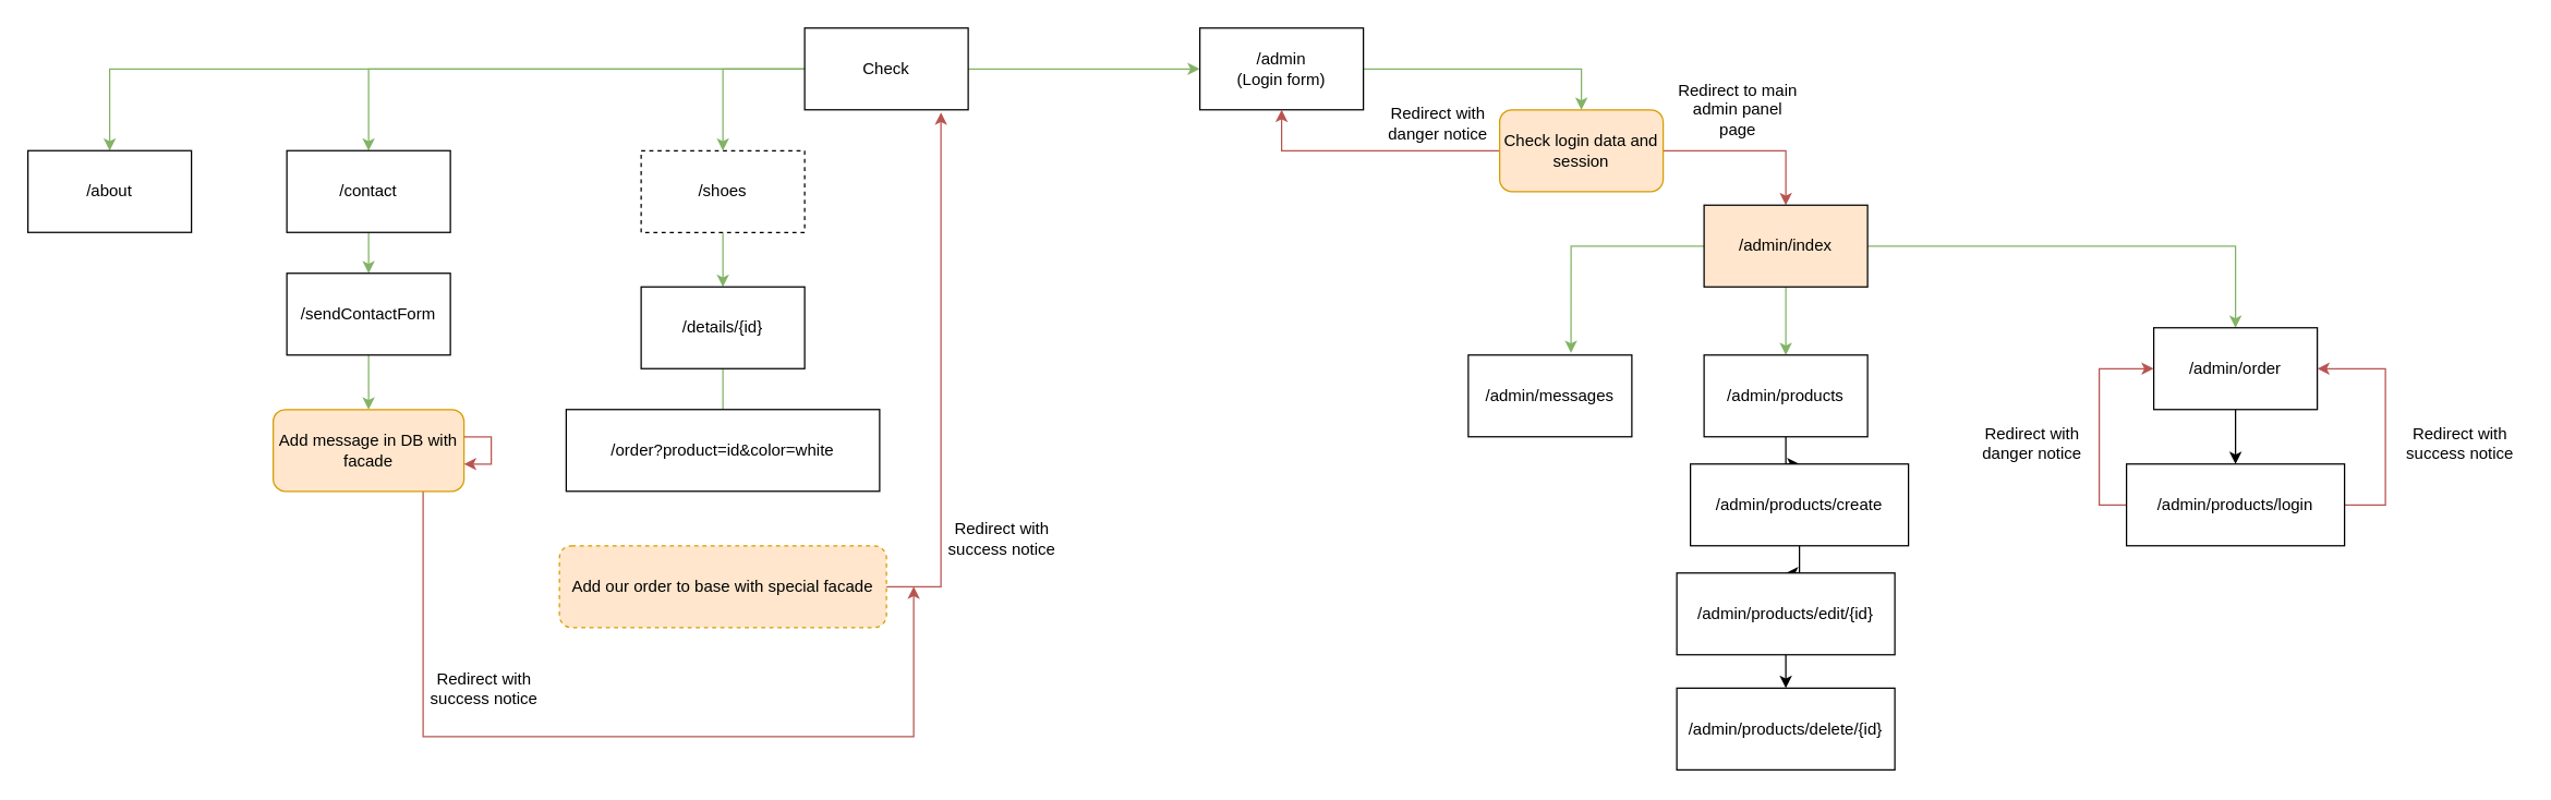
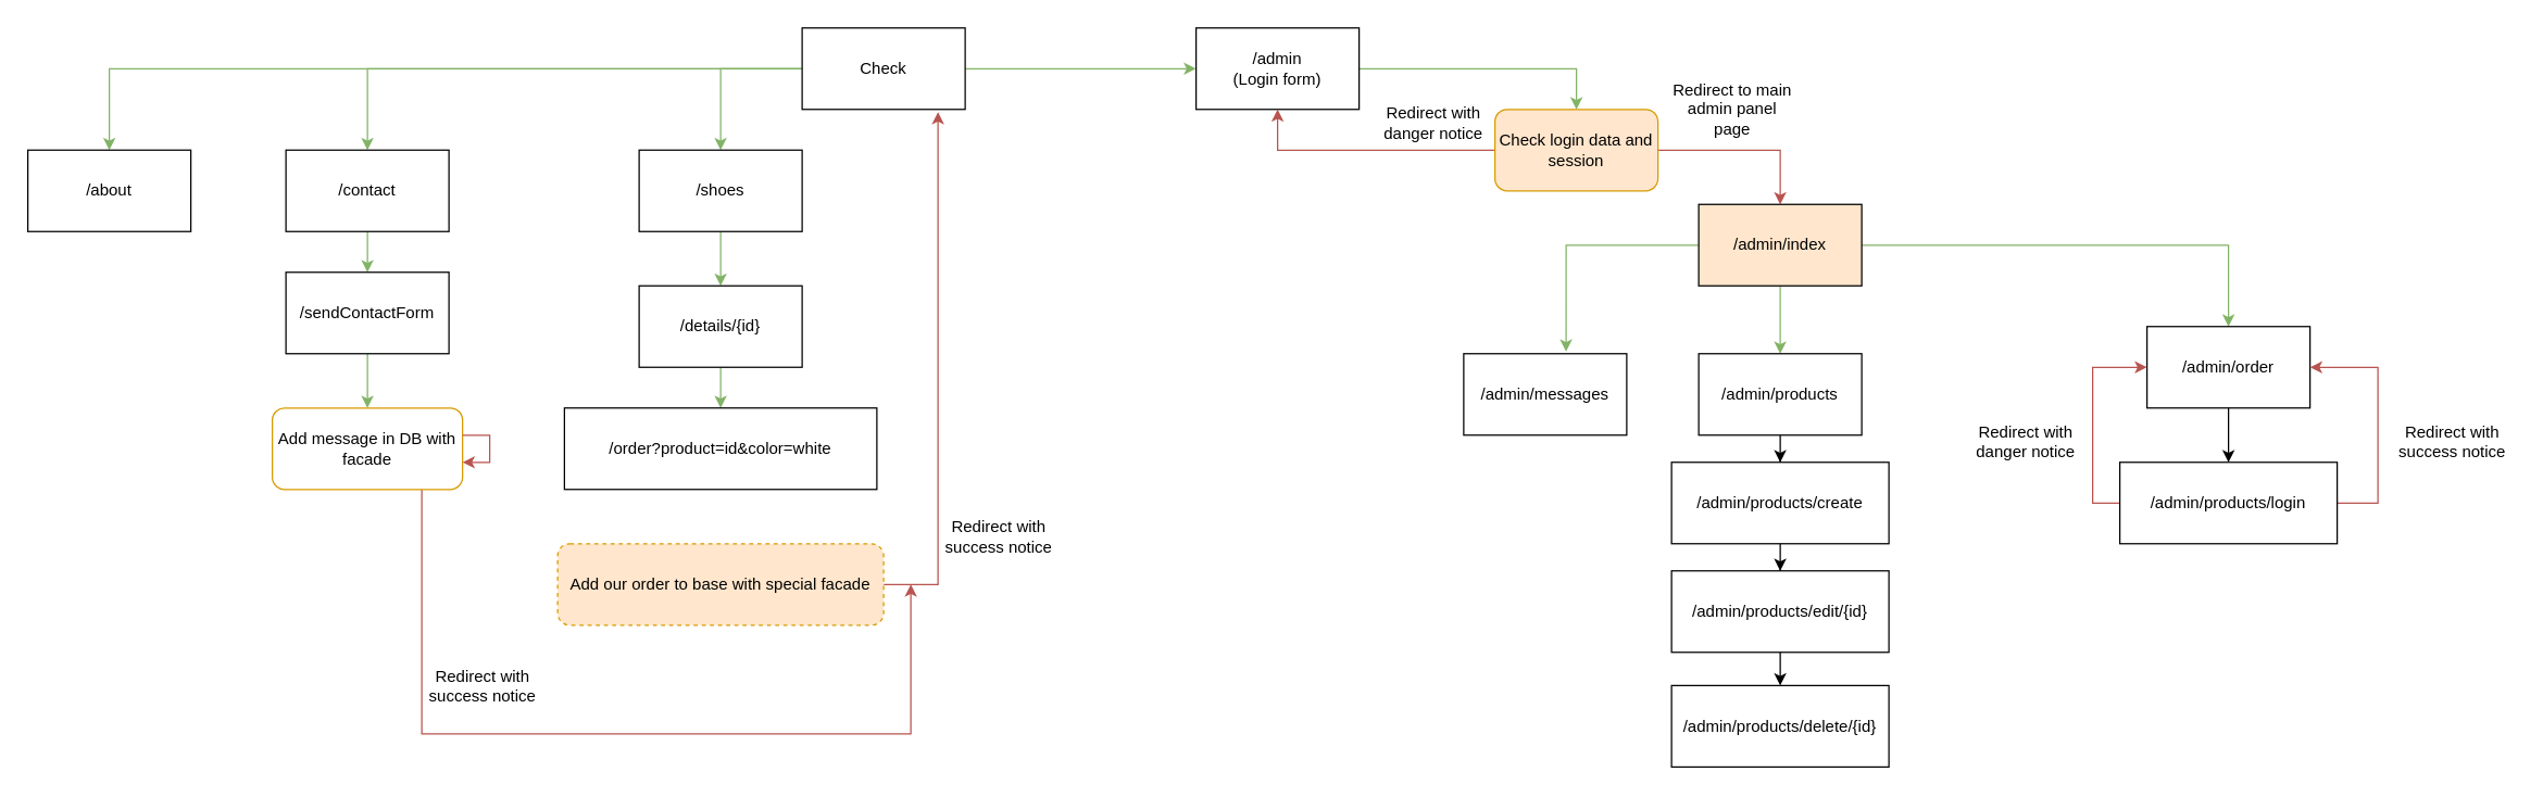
- <mxCell id="10" value="/shoes" style="rounded=0;whiteSpace=wrap;html=1;dashed=1;" vertex="1" parent="1"><mxGeometry x="470" y="110" width="120" height="60" as="geometry" /></mxCell>
+ <mxCell id="10" value="/shoes" style="rounded=0;whiteSpace=wrap;html=1;" vertex="1" parent="1"><mxGeometry x="470" y="110" width="120" height="60" as="geometry" /></mxCell>
- <mxCell id="14" style="edgeStyle=orthogonalEdgeStyle;rounded=0;orthogonalLoop=1;jettySize=auto;html=1;fillColor=#d5e8d4;strokeColor=#82b366;endArrow=none;" edge="1" parent="1" source="15" target="16"><mxGeometry relative="1" as="geometry" /></mxCell>
+ <mxCell id="14" style="edgeStyle=orthogonalEdgeStyle;rounded=0;orthogonalLoop=1;jettySize=auto;html=1;fillColor=#d5e8d4;strokeColor=#82b366;" edge="1" parent="1" source="15" target="16"><mxGeometry relative="1" as="geometry" /></mxCell>
- <mxCell id="23" value="Add message in DB with facade" style="rounded=1;whiteSpace=wrap;html=1;fillColor=#ffe6cc;strokeColor=#d79b00;" vertex="1" parent="1"><mxGeometry x="200" y="300" width="140" height="60" as="geometry" /></mxCell>
+ <mxCell id="23" value="Add message in DB with facade" style="rounded=1;whiteSpace=wrap;html=1;fillColor=#ffffff;strokeColor=#d79b00;" vertex="1" parent="1"><mxGeometry x="200" y="300" width="140" height="60" as="geometry" /></mxCell>
- <mxCell id="41" value="/admin/products/create" style="rounded=0;whiteSpace=wrap;html=1;" vertex="1" parent="1"><mxGeometry x="1240" y="340" width="160" height="60" as="geometry" /></mxCell>
+ <mxCell id="41" value="/admin/products/create" style="rounded=0;whiteSpace=wrap;html=1;" vertex="1" parent="1"><mxGeometry x="1230" y="340" width="160" height="60" as="geometry" /></mxCell>
